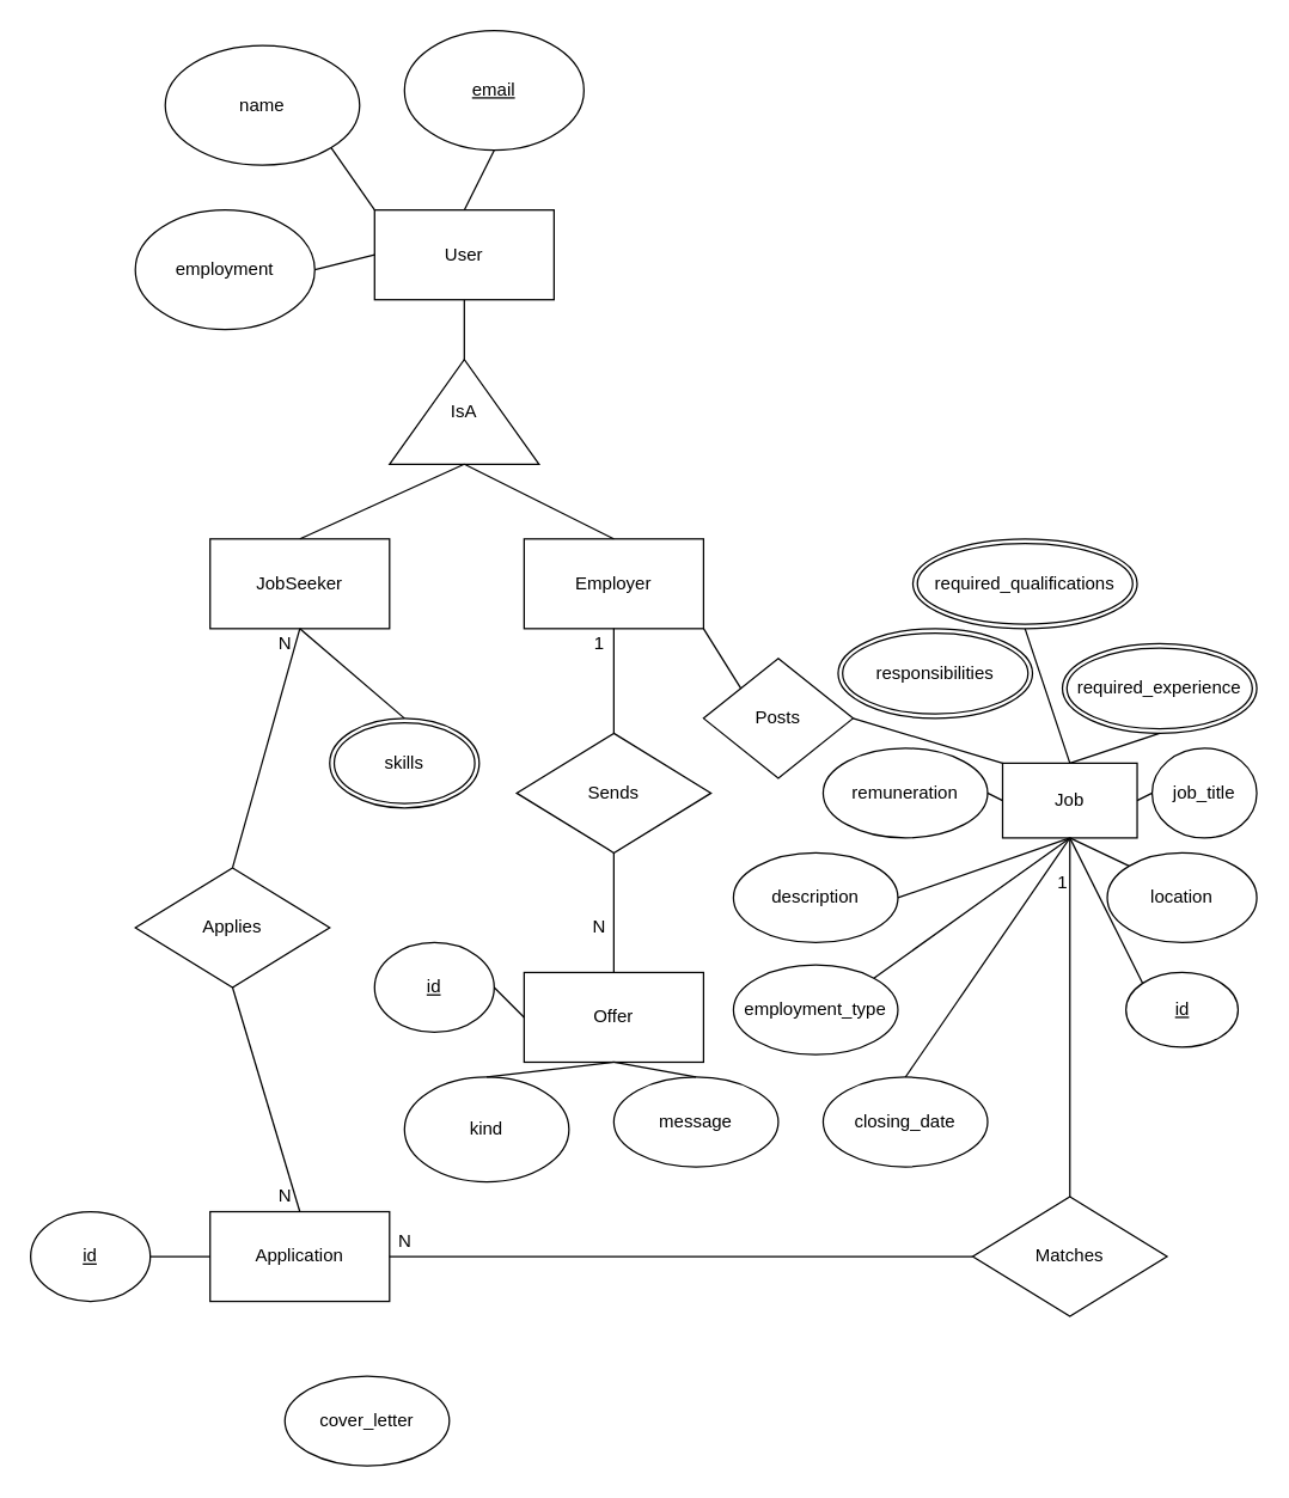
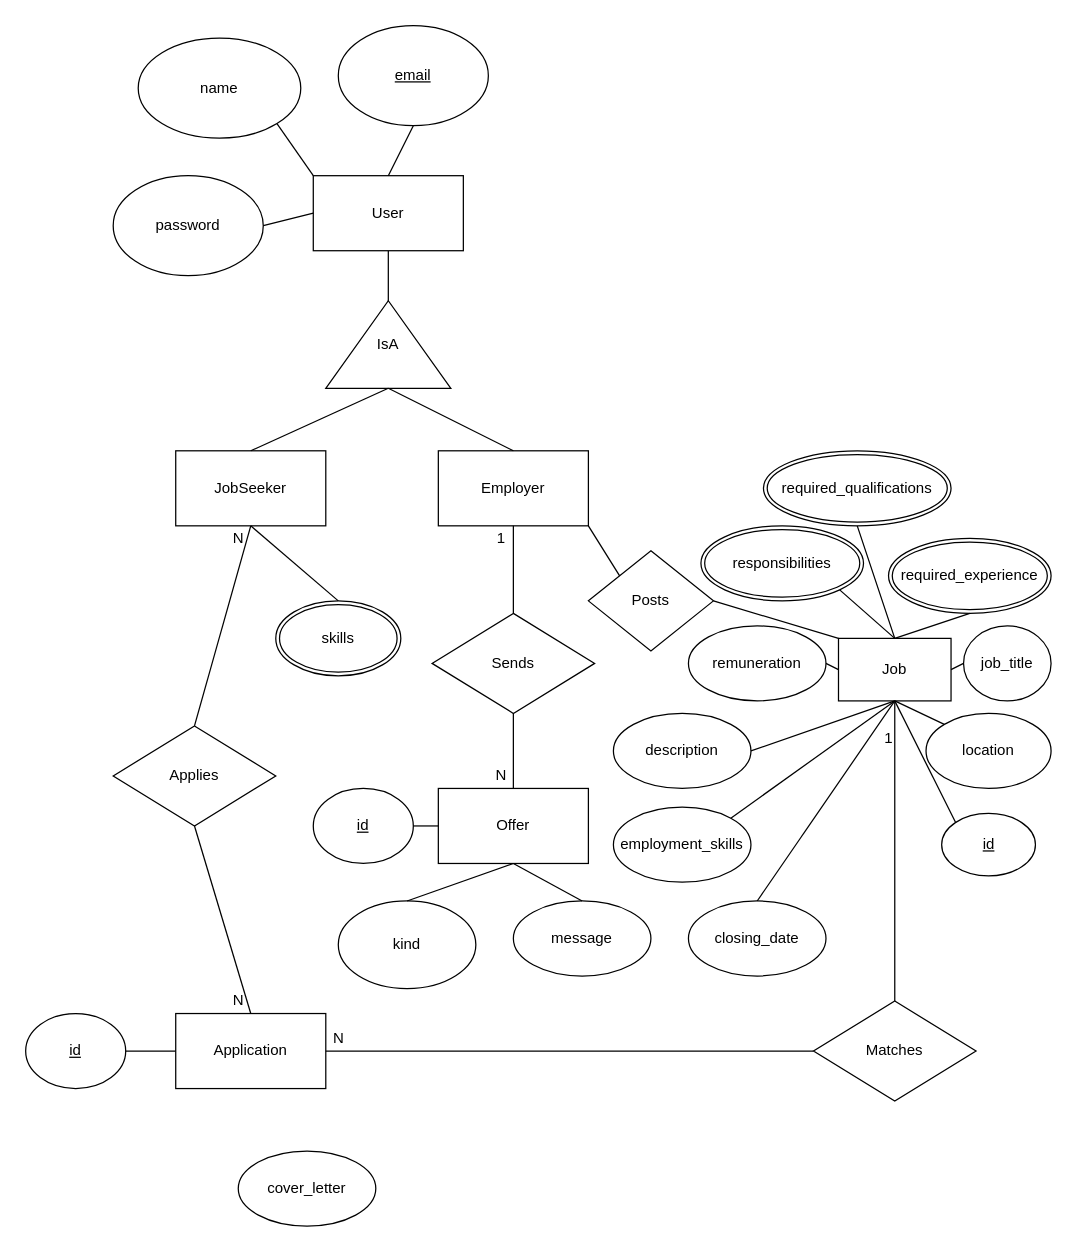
- <mxCell id="6" value="employment" style="ellipse;whiteSpace=wrap;html=1;" vertex="1" parent="1"><mxGeometry x="90" y="140" width="120" height="80" as="geometry" /></mxCell>
+ <mxCell id="6" value="password" style="ellipse;whiteSpace=wrap;html=1;" vertex="1" parent="1"><mxGeometry x="90" y="140" width="120" height="80" as="geometry" /></mxCell>
+ <mxCell id="44" value="" style="endArrow=none;html=1;entryX=1;entryY=1;entryDx=0;entryDy=0;exitX=0.5;exitY=0;exitDx=0;exitDy=0;" edge="1" parent="1" source="30" target="23"><mxGeometry width="50" height="50" relative="1" as="geometry"><mxPoint x="610" y="770" as="sourcePoint" /><mxPoint x="660" y="720" as="targetPoint" /></mxGeometry></mxCell>
- <mxCell id="32" value="employment_type" style="ellipse;whiteSpace=wrap;html=1;" vertex="1" parent="1"><mxGeometry x="490" y="645" width="110" height="60" as="geometry" /></mxCell>
+ <mxCell id="32" value="employment_skills" style="ellipse;whiteSpace=wrap;html=1;" vertex="1" parent="1"><mxGeometry x="490" y="645" width="110" height="60" as="geometry" /></mxCell>
- <mxCell id="16" value="Offer" style="rounded=0;whiteSpace=wrap;html=1;" vertex="1" parent="1"><mxGeometry x="350" y="650" width="120" height="60" as="geometry" /></mxCell>
+ <mxCell id="16" value="Offer" style="rounded=0;whiteSpace=wrap;html=1;" vertex="1" parent="1"><mxGeometry x="350" y="630" width="120" height="60" as="geometry" /></mxCell>
